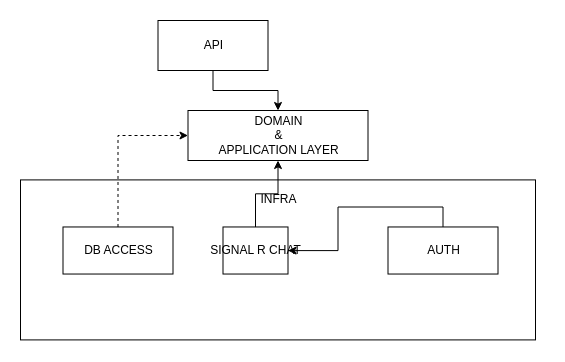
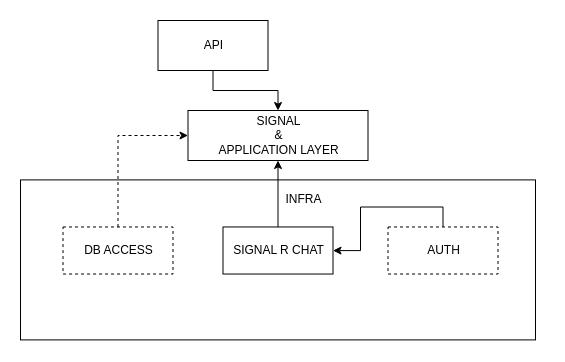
- <mxCell id="11" value="DOMAIN&lt;br&gt;&amp;amp;&lt;br&gt;APPLICATION LAYER" style="html=1;" vertex="1" parent="1"><mxGeometry x="187.5" y="110" width="180" height="50" as="geometry" /></mxCell>
+ <mxCell id="11" value="SIGNAL&lt;br&gt;&amp;amp;&lt;br&gt;APPLICATION LAYER" style="html=1;" vertex="1" parent="1"><mxGeometry x="187.5" y="110" width="180" height="50" as="geometry" /></mxCell>
- <mxCell id="4" value="INFRA" style="text;html=1;align=center;verticalAlign=middle;resizable=0;points=[];autosize=1;strokeColor=none;fillColor=none;" vertex="1" parent="2"><mxGeometry x="225" y="18.824" width="50" height="20" as="geometry" /></mxCell>
+ <mxCell id="4" value="INFRA" style="text;html=1;align=center;verticalAlign=middle;resizable=0;points=[];autosize=1;strokeColor=none;fillColor=none;" vertex="1" parent="2"><mxGeometry x="250" y="18.824" width="50" height="20" as="geometry" /></mxCell>
- <mxCell id="7" value="DB ACCESS" style="html=1;" vertex="1" parent="2"><mxGeometry x="35" y="56.471" width="110" height="47.059" as="geometry" /></mxCell>
+ <mxCell id="7" value="DB ACCESS" style="html=1;dashed=1;" vertex="1" parent="2"><mxGeometry x="35" y="56.471" width="110" height="47.059" as="geometry" /></mxCell>
- <mxCell id="5" value="SIGNAL R CHAT" style="html=1;" vertex="1" parent="2"><mxGeometry x="195" y="56.471" width="65" height="47.059" as="geometry" /></mxCell>
+ <mxCell id="5" value="SIGNAL R CHAT" style="html=1;" vertex="1" parent="2"><mxGeometry x="195" y="56.471" width="110" height="47.059" as="geometry" /></mxCell>
- <mxCell id="6" value="AUTH" style="html=1;" vertex="1" parent="2"><mxGeometry x="360" y="56.471" width="110" height="47.059" as="geometry" /></mxCell>
+ <mxCell id="6" value="AUTH" style="html=1;dashed=1;" vertex="1" parent="2"><mxGeometry x="360" y="56.471" width="110" height="47.059" as="geometry" /></mxCell>
